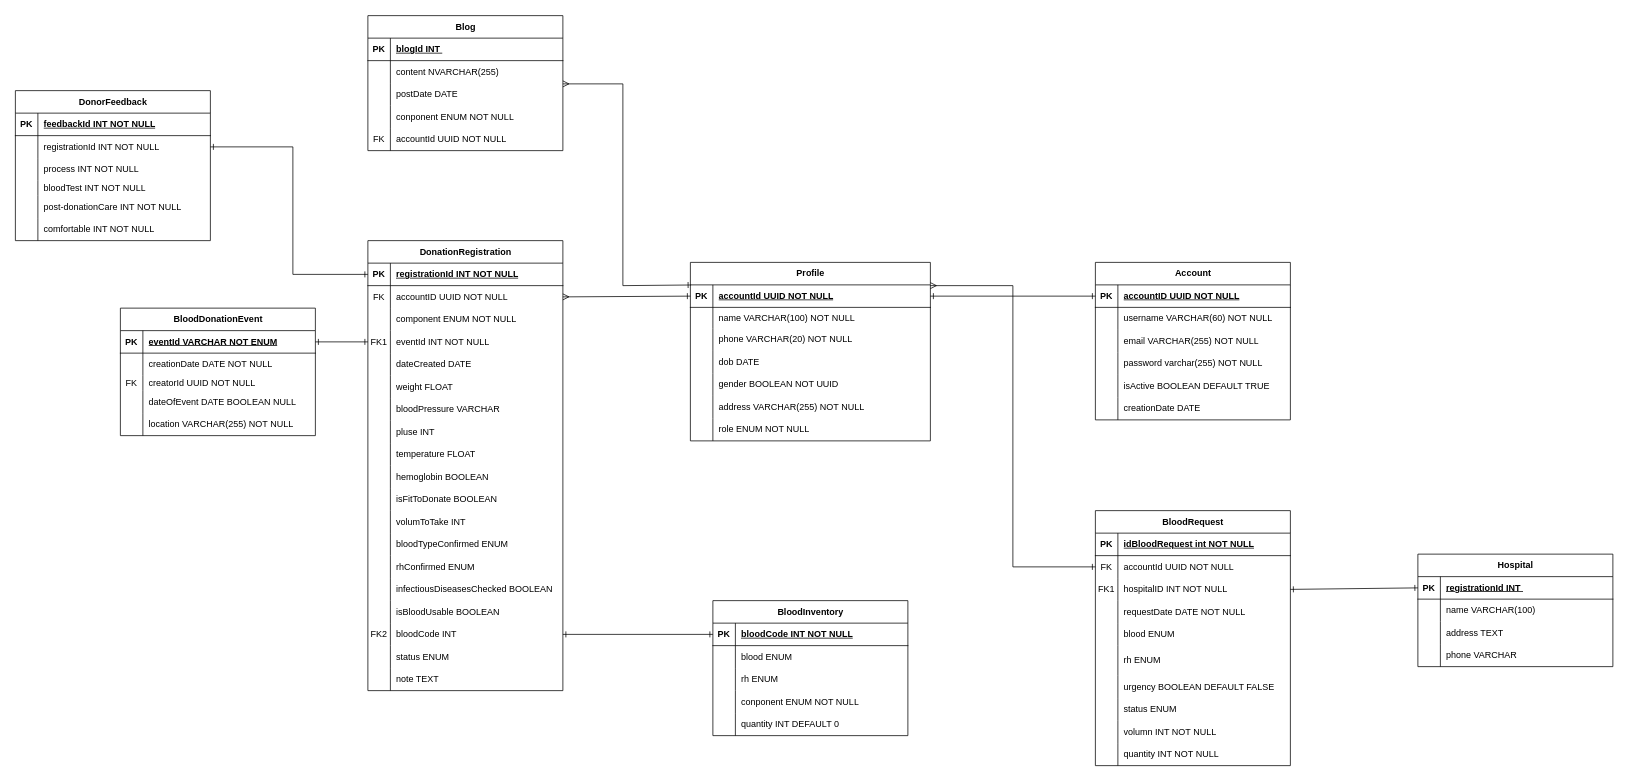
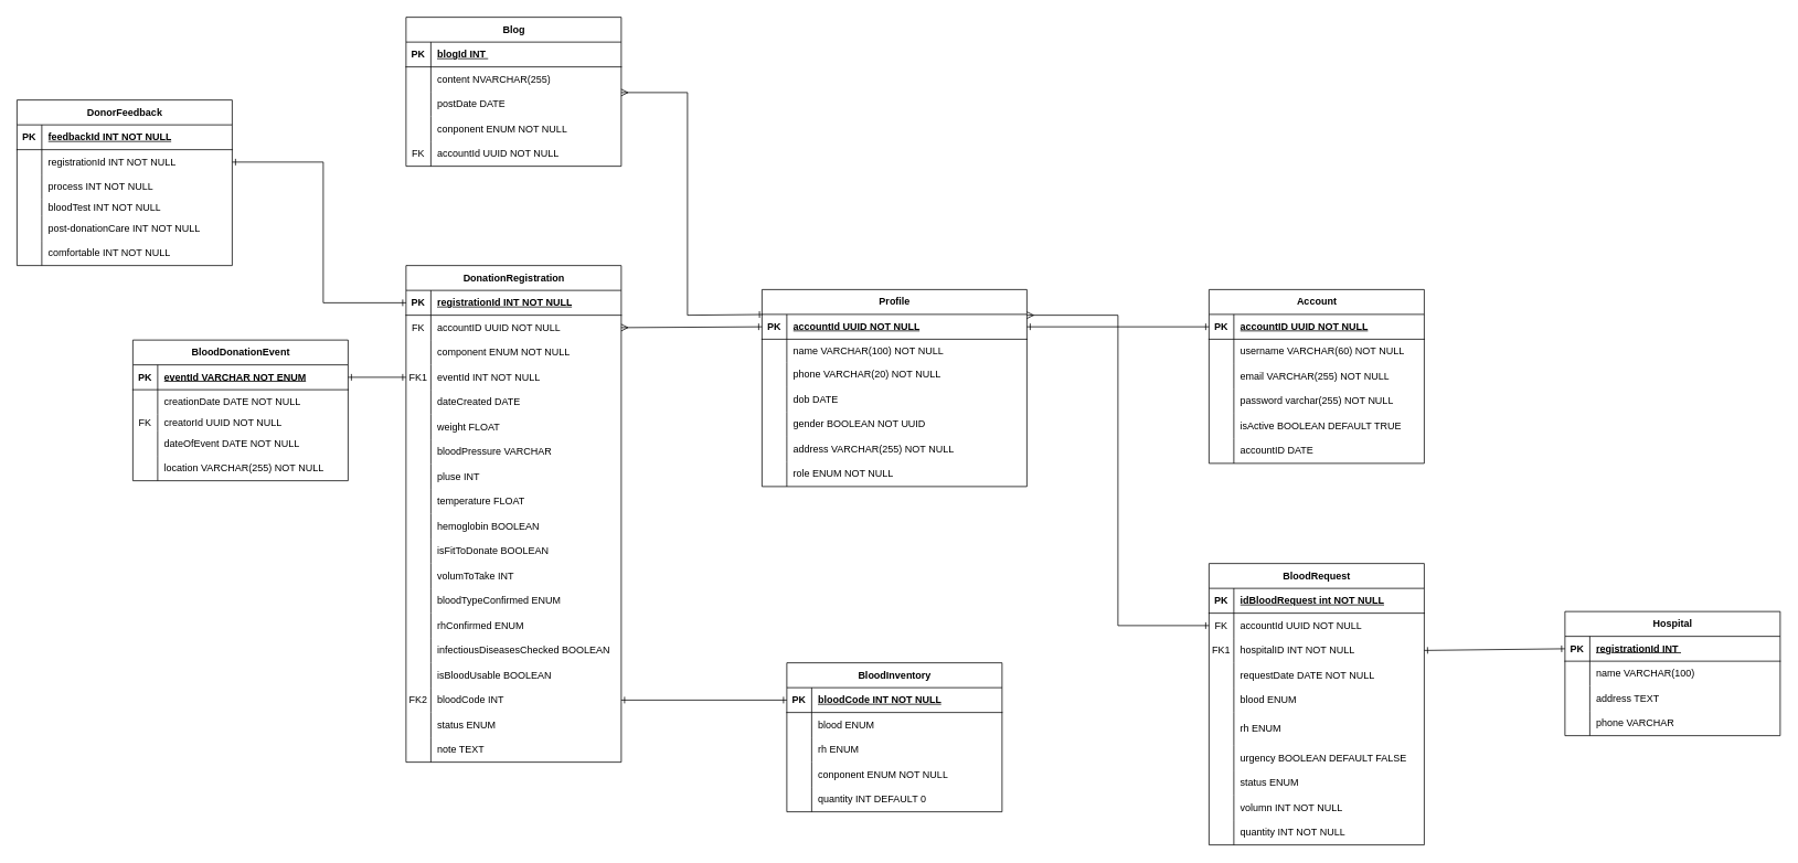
- <mxCell id="141" value="dateOfEvent DATE BOOLEAN NULL" style="shape=partialRectangle;connectable=0;fillColor=none;top=0;left=0;bottom=0;right=0;align=left;spacingLeft=6;overflow=hidden;whiteSpace=wrap;html=1;" vertex="1" parent="139"><mxGeometry x="30" width="230" height="30" as="geometry"><mxRectangle width="230" height="30" as="alternateBounds" /></mxGeometry></mxCell>
+ <mxCell id="141" value="dateOfEvent DATE NOT NULL" style="shape=partialRectangle;connectable=0;fillColor=none;top=0;left=0;bottom=0;right=0;align=left;spacingLeft=6;overflow=hidden;whiteSpace=wrap;html=1;" vertex="1" parent="139"><mxGeometry x="30" width="230" height="30" as="geometry"><mxRectangle width="230" height="30" as="alternateBounds" /></mxGeometry></mxCell>
- <mxCell id="163" value="creationDate DATE&amp;nbsp;" style="shape=partialRectangle;connectable=0;fillColor=none;top=0;left=0;bottom=0;right=0;align=left;spacingLeft=6;overflow=hidden;whiteSpace=wrap;html=1;" vertex="1" parent="161"><mxGeometry x="30" width="230" height="30" as="geometry"><mxRectangle width="230" height="30" as="alternateBounds" /></mxGeometry></mxCell>
+ <mxCell id="163" value="accountID DATE&amp;nbsp;" style="shape=partialRectangle;connectable=0;fillColor=none;top=0;left=0;bottom=0;right=0;align=left;spacingLeft=6;overflow=hidden;whiteSpace=wrap;html=1;" vertex="1" parent="161"><mxGeometry x="30" width="230" height="30" as="geometry"><mxRectangle width="230" height="30" as="alternateBounds" /></mxGeometry></mxCell>
